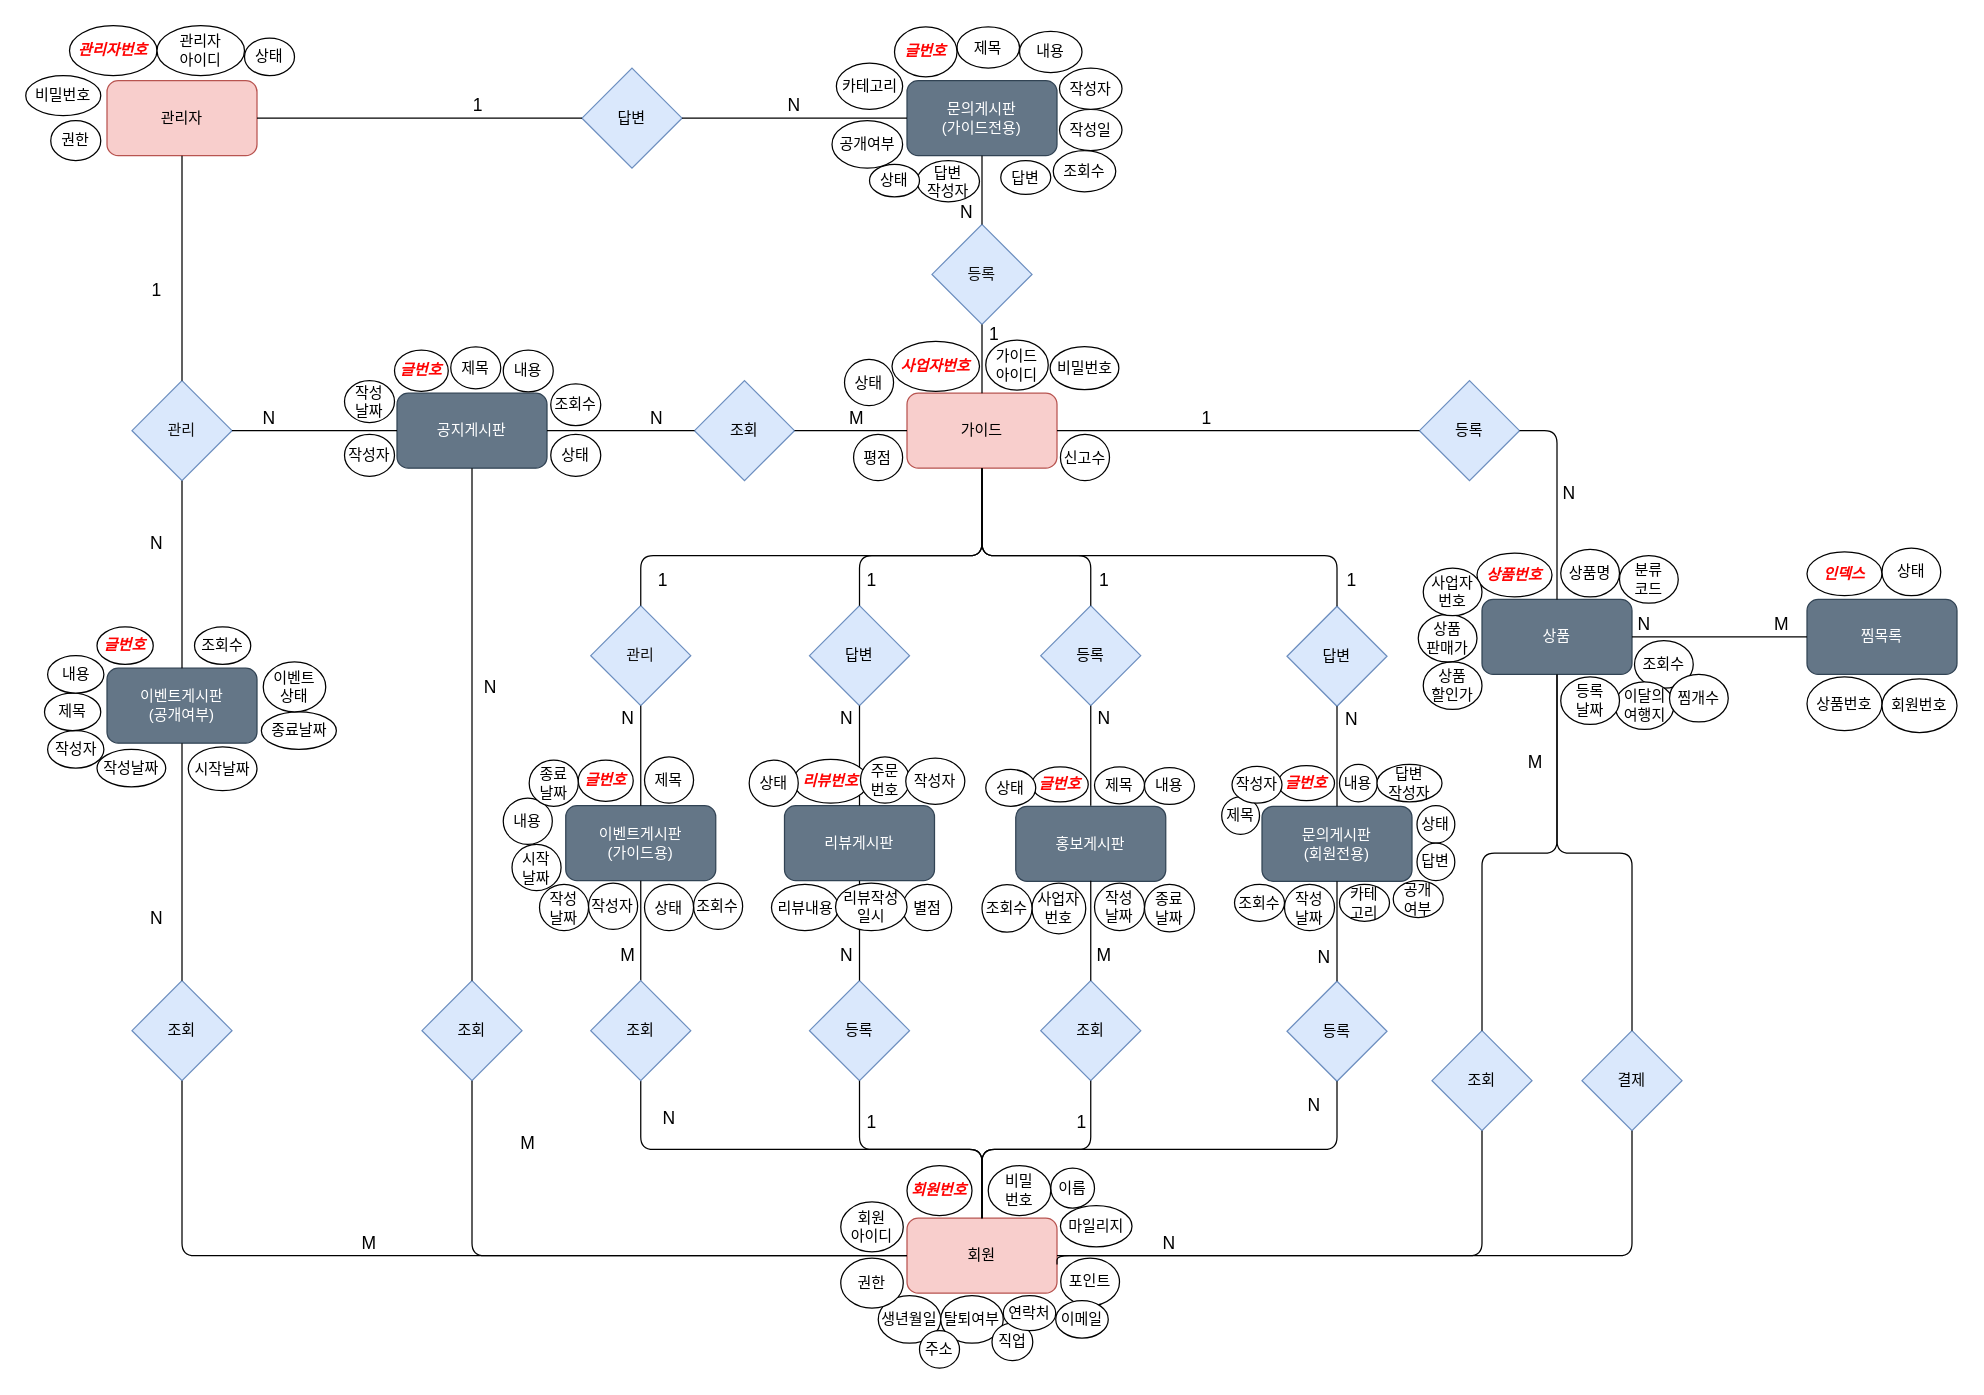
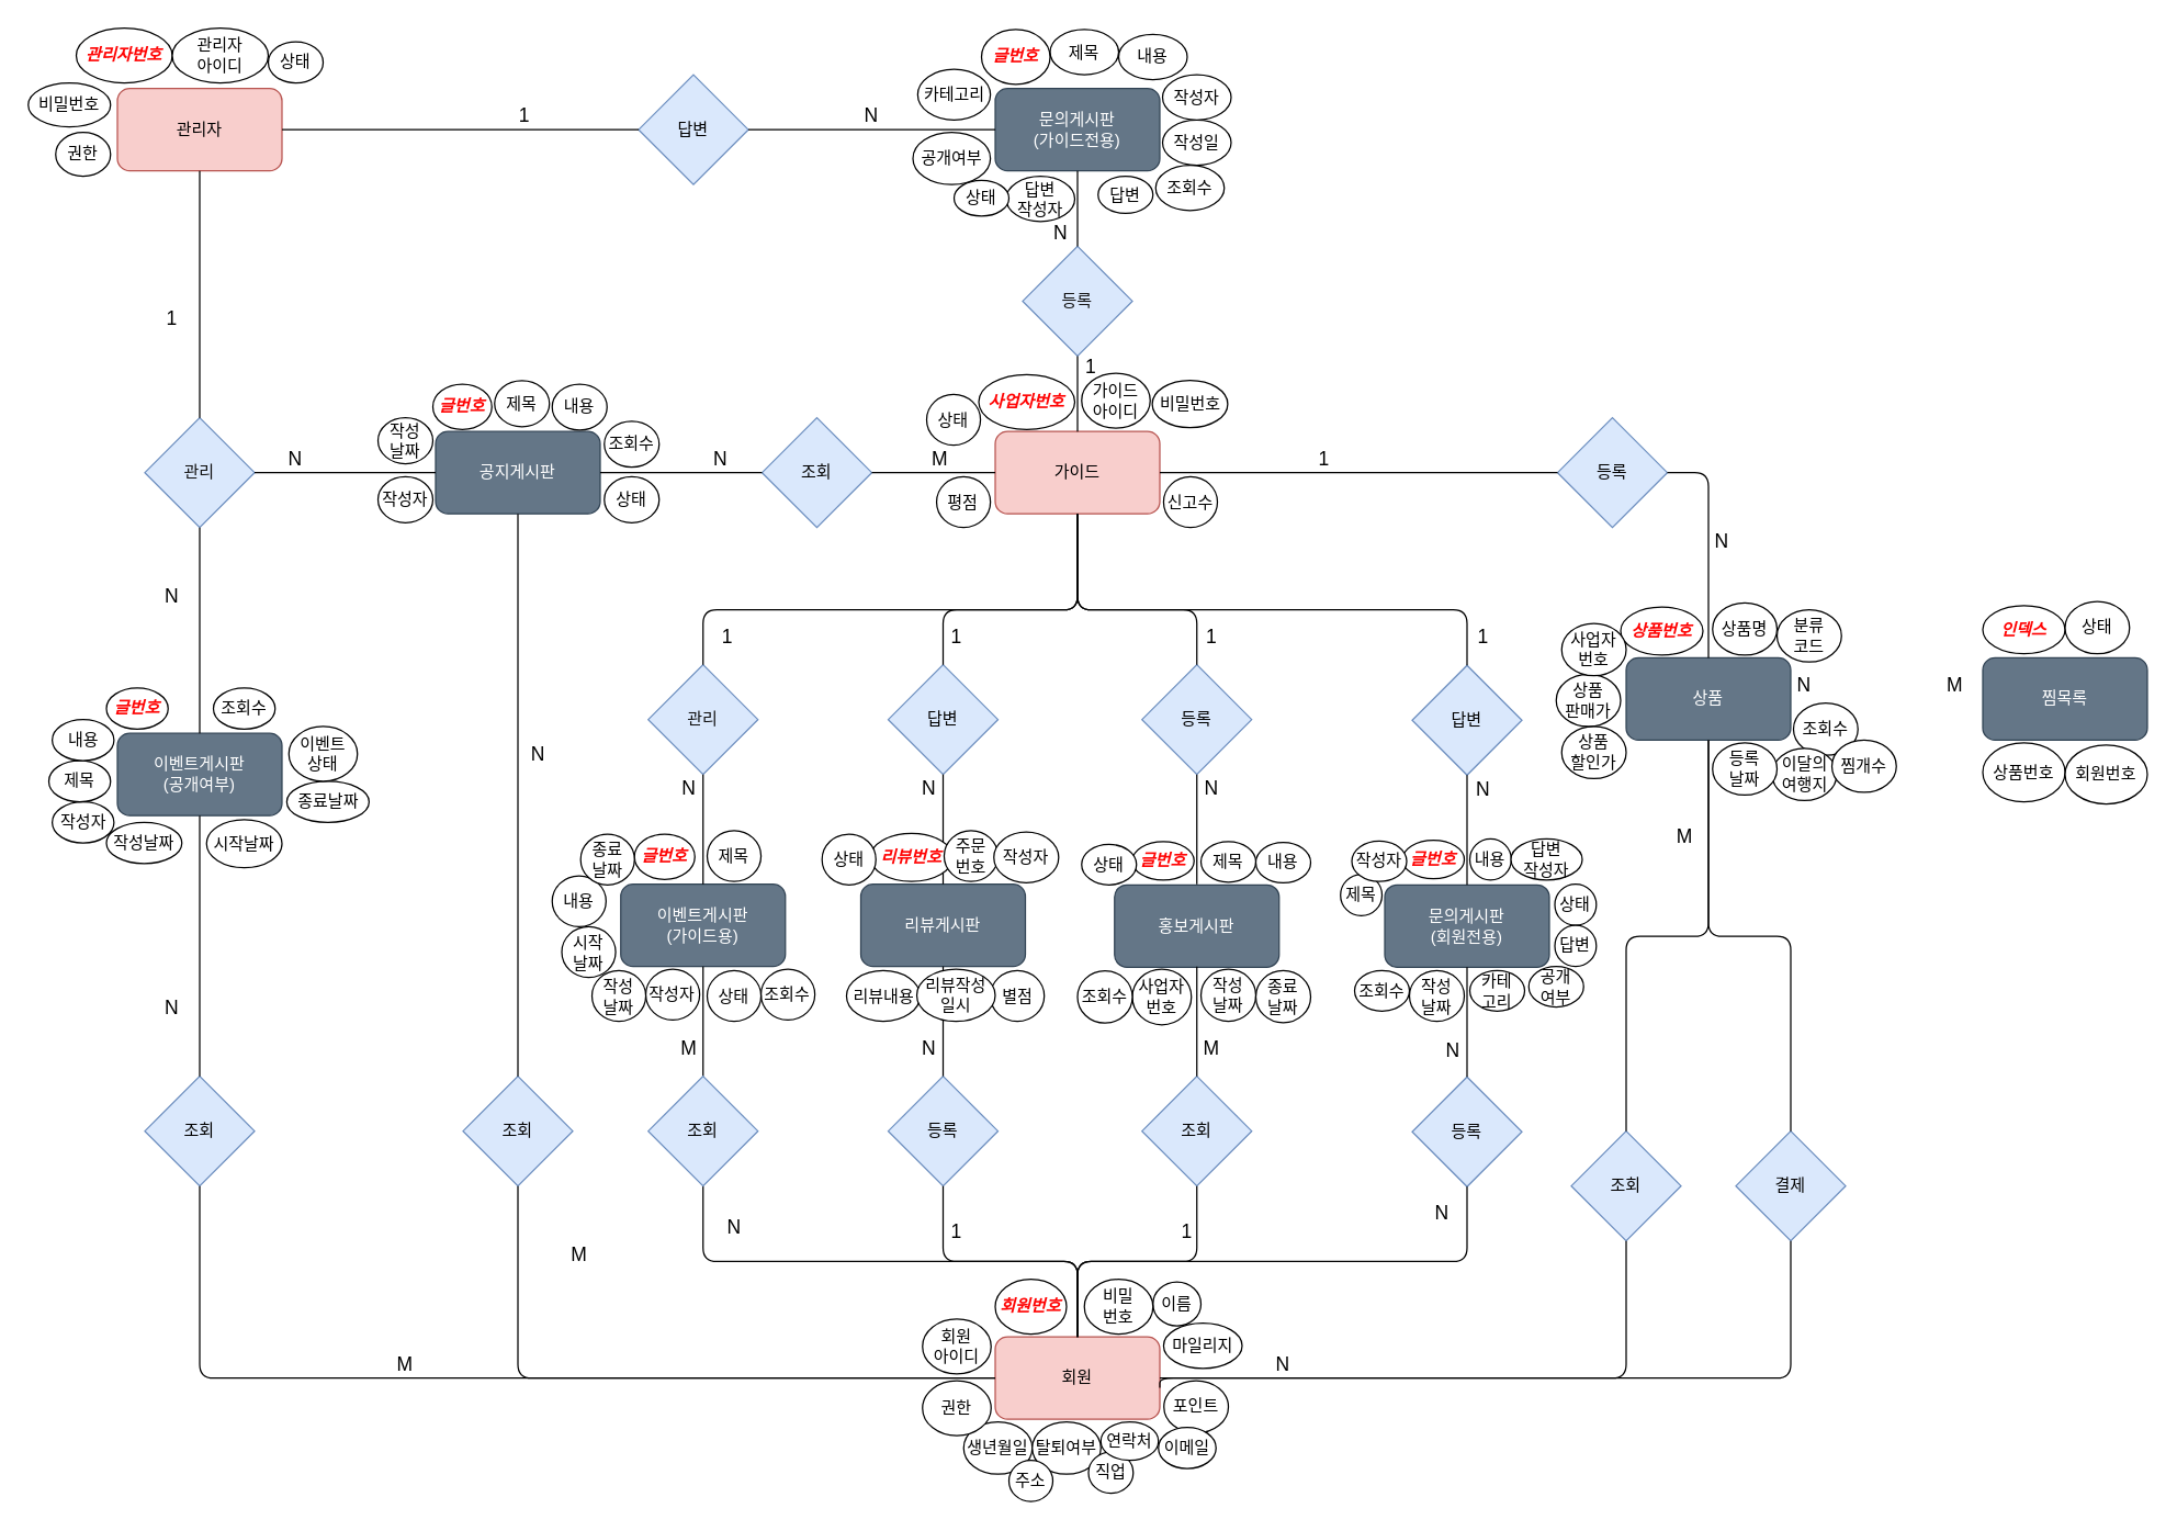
- <mxCell id="67" value="" style="endArrow=none;html=1;entryX=0;entryY=0.5;entryDx=0;entryDy=0;edgeStyle=elbowEdgeStyle;elbow=vertical;exitX=1;exitY=0.5;exitDx=0;exitDy=0;" edge="1" parent="1" source="3" target="32"><mxGeometry width="50" height="50" relative="1" as="geometry"><mxPoint x="1395" y="829" as="sourcePoint" /><mxPoint x="1395" y="739" as="targetPoint" /></mxGeometry></mxCell>
